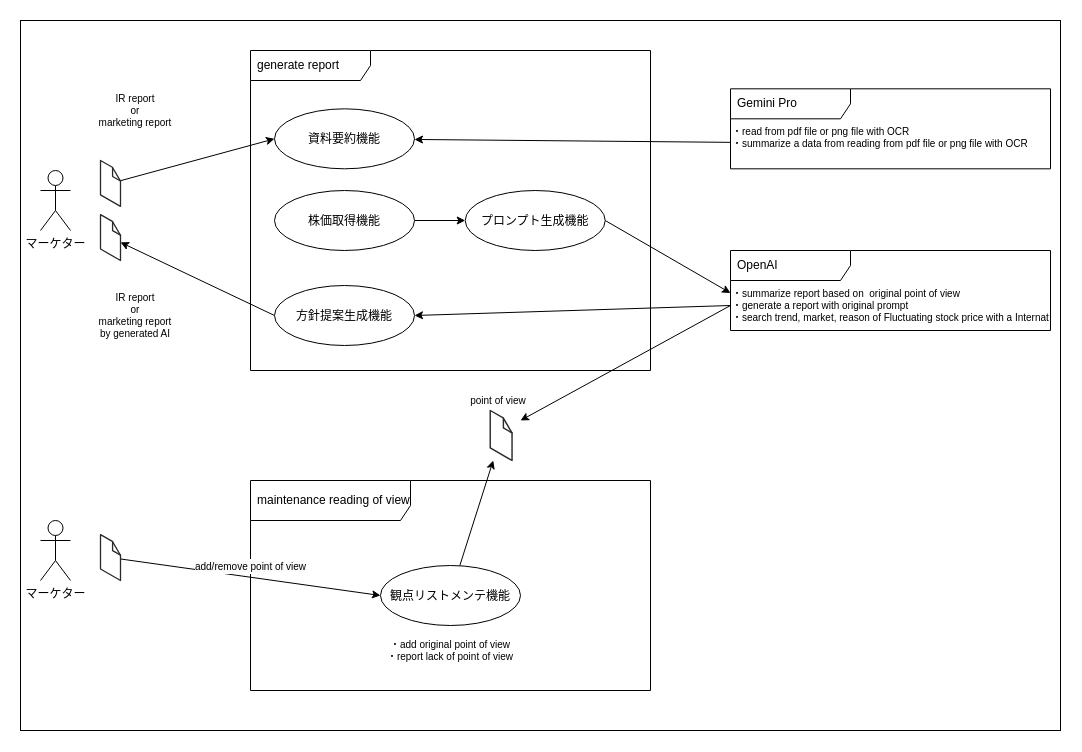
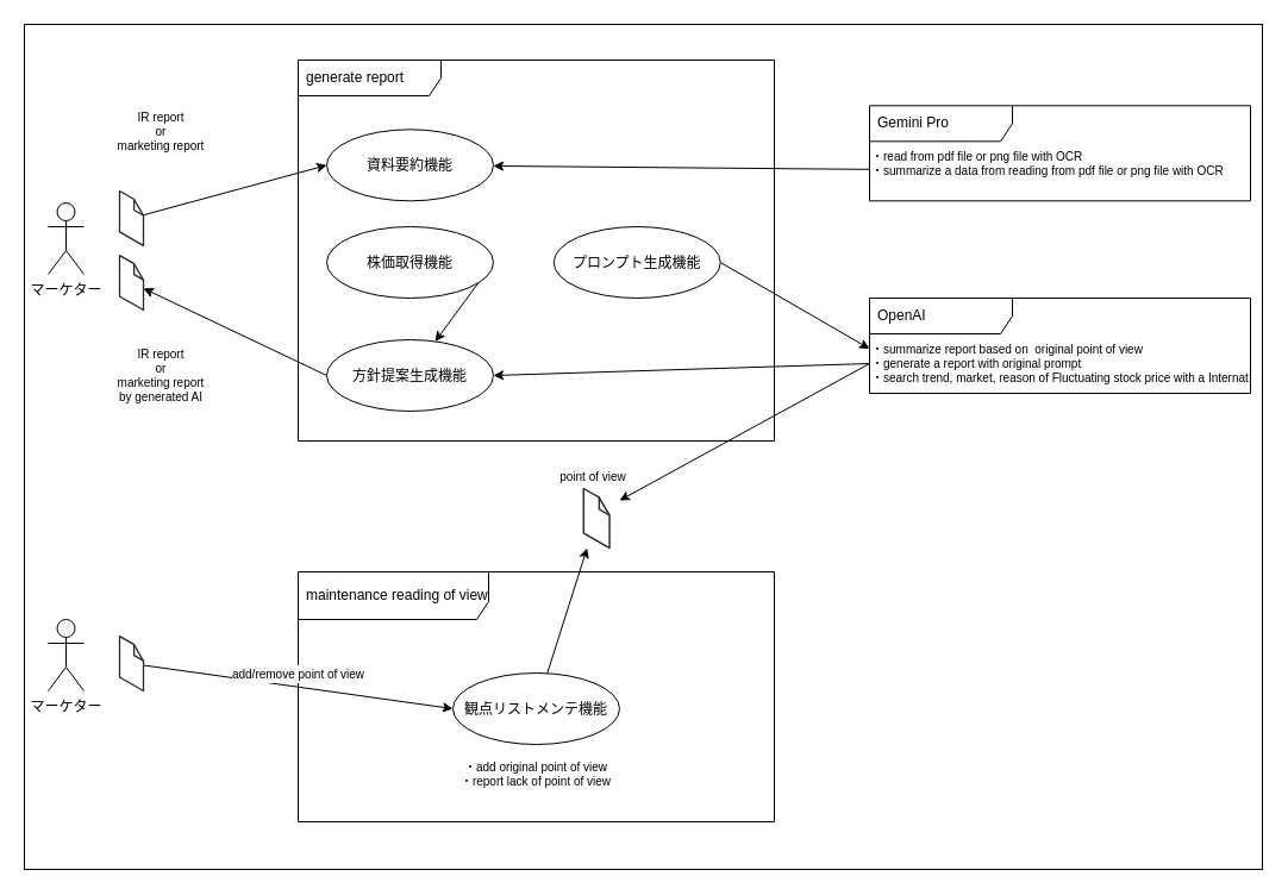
- <mxCell id="7" style="edgeStyle=none;html=1;entryX=0;entryY=0.5;entryDx=0;entryDy=0;fontSize=10;exitX=1;exitY=0.5;exitDx=0;exitDy=0;" parent="1" source="8" target="25" edge="1"><mxGeometry relative="1" as="geometry" /></mxCell>
+ <mxCell id="7" style="edgeStyle=none;html=1;fontSize=10;exitX=1;exitY=0.5;exitDx=0;exitDy=0;" parent="1" source="8" target="10" edge="1"><mxGeometry relative="1" as="geometry" /></mxCell>
